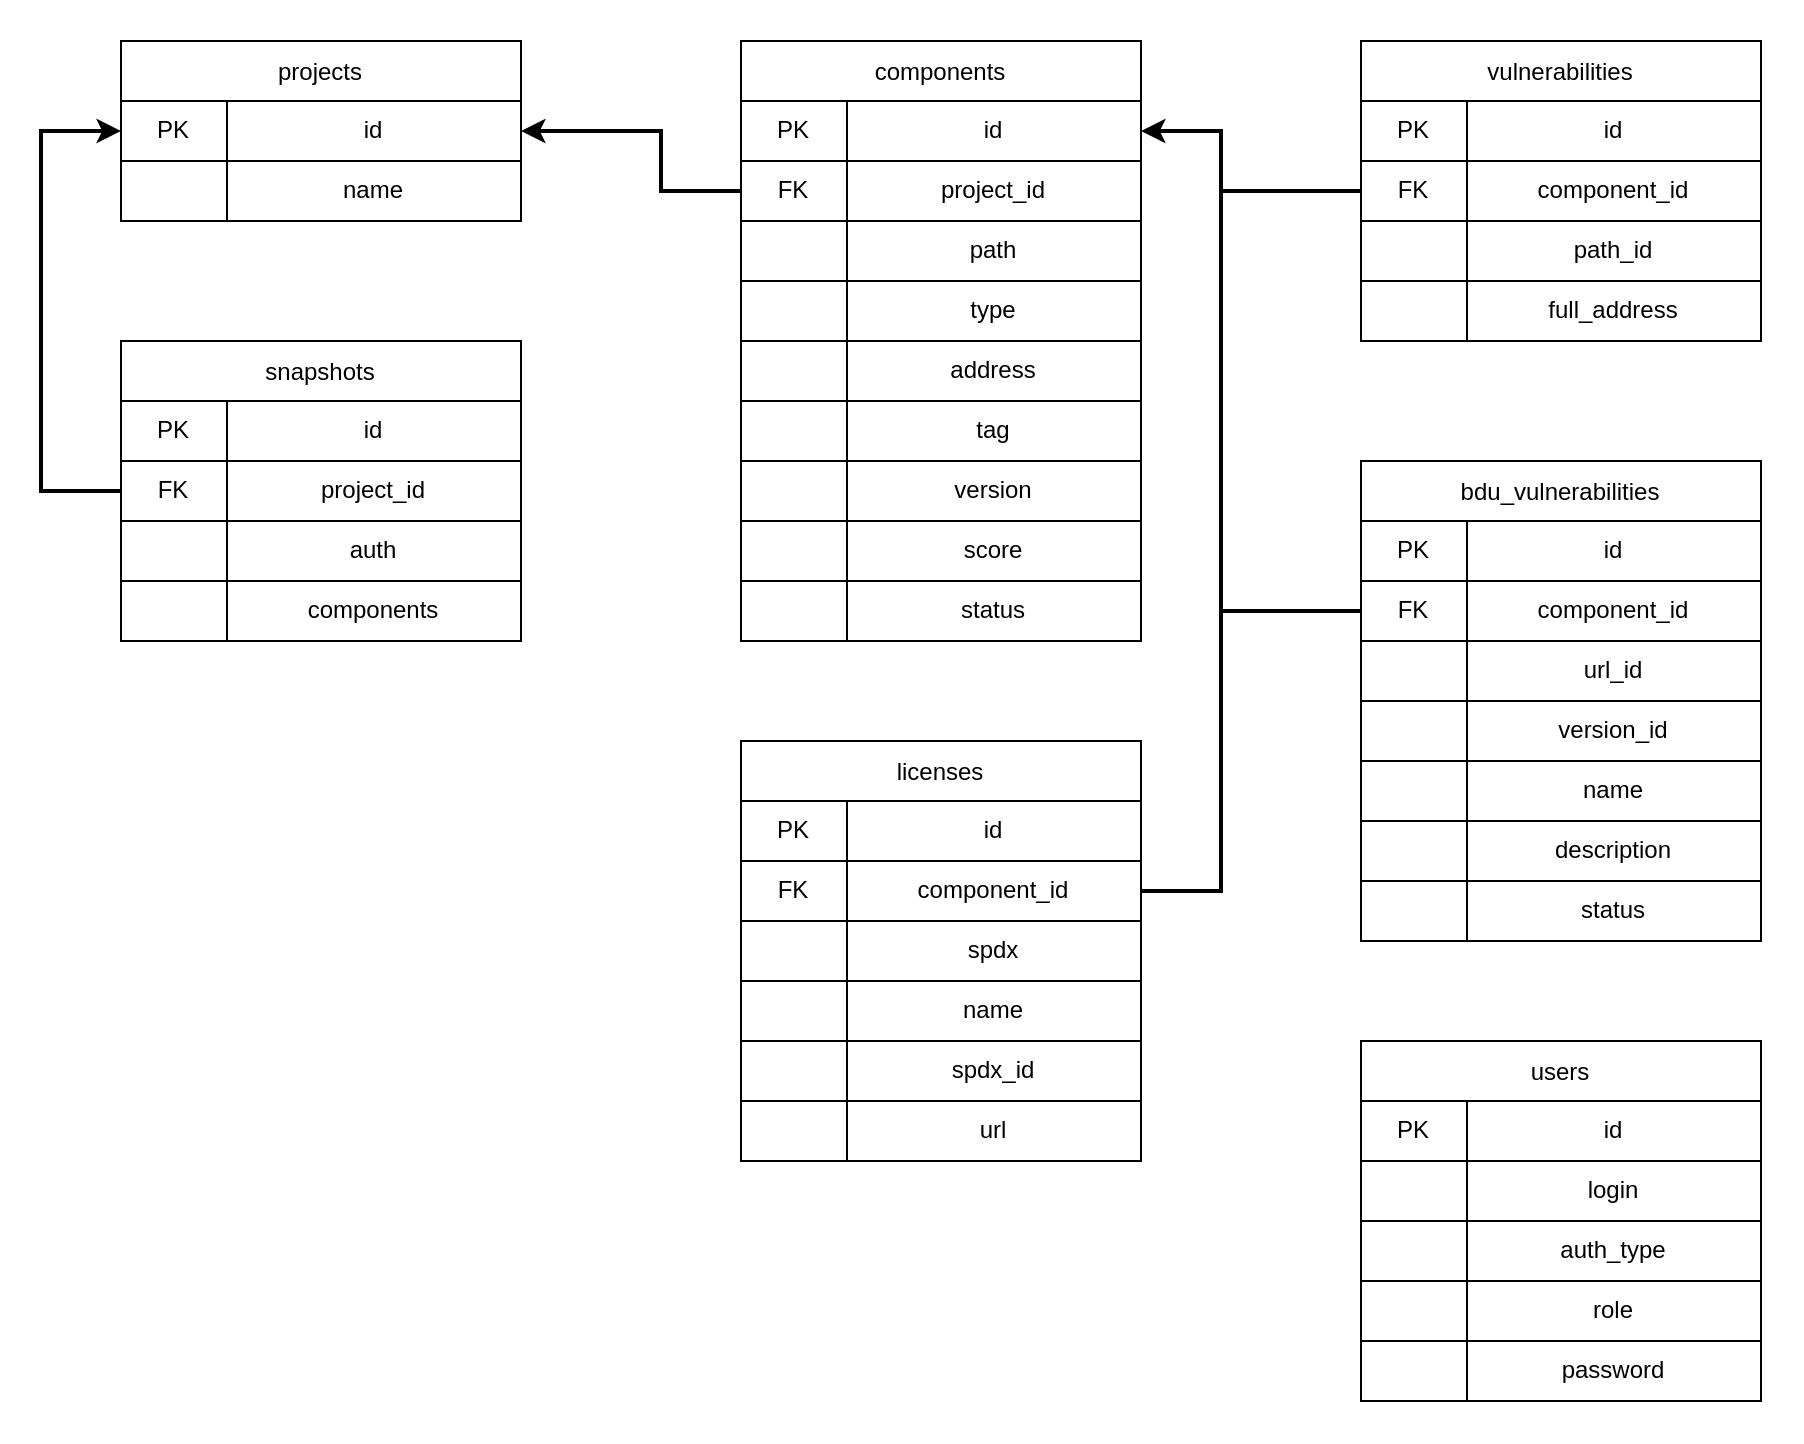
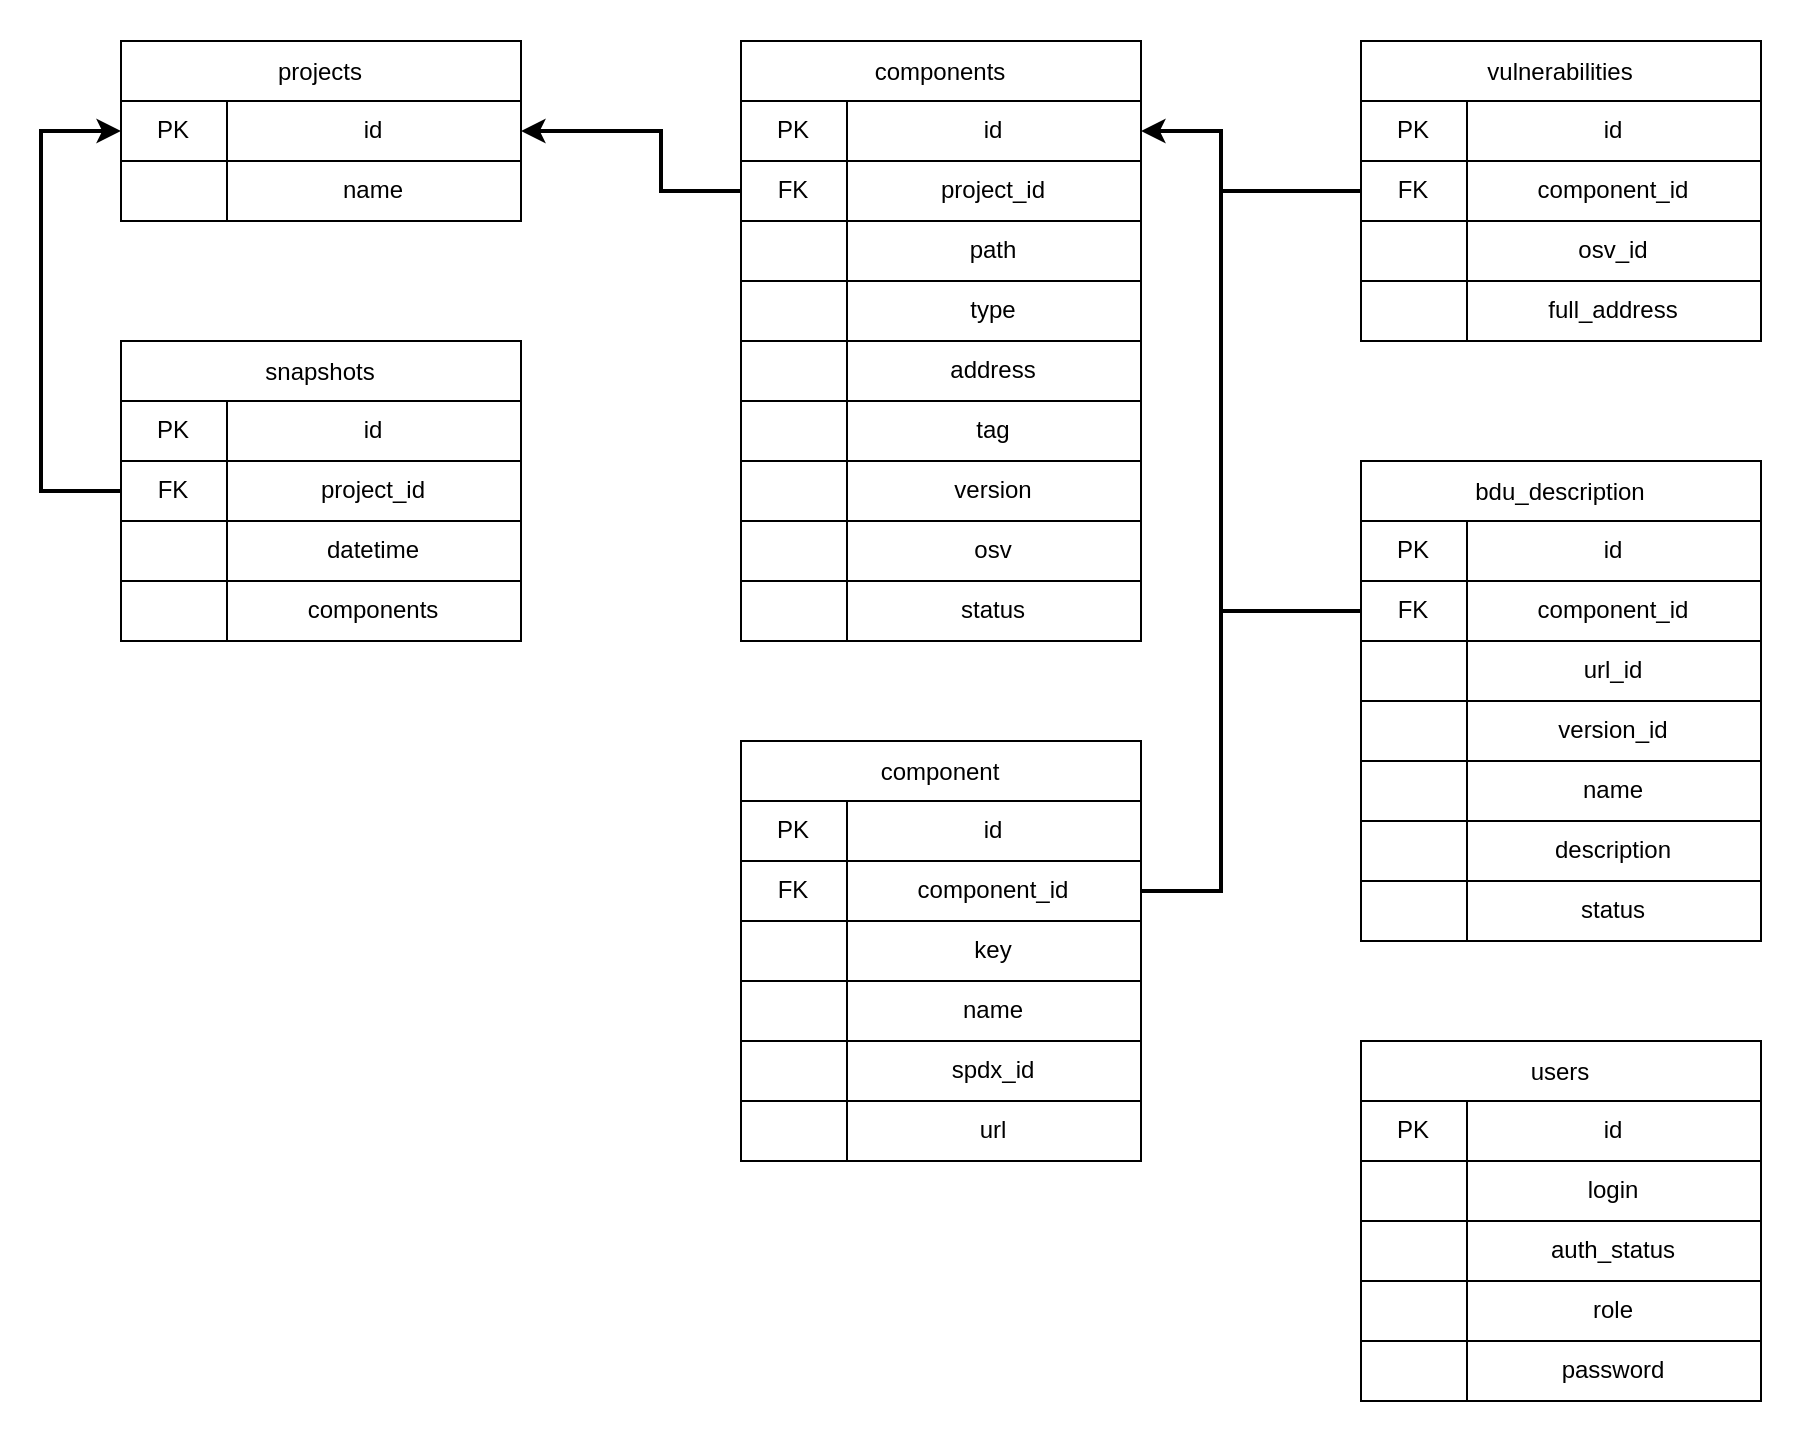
- <mxCell id="59" value="path_id" style="shape=partialRectangle;html=1;whiteSpace=wrap;connectable=0;strokeColor=inherit;overflow=hidden;fillColor=none;top=0;left=0;bottom=0;right=0;pointerEvents=1;" vertex="1" parent="57"><mxGeometry x="53" width="147" height="30" as="geometry"><mxRectangle width="147" height="30" as="alternateBounds" /></mxGeometry></mxCell>
+ <mxCell id="59" value="osv_id" style="shape=partialRectangle;html=1;whiteSpace=wrap;connectable=0;strokeColor=inherit;overflow=hidden;fillColor=none;top=0;left=0;bottom=0;right=0;pointerEvents=1;" vertex="1" parent="57"><mxGeometry x="53" width="147" height="30" as="geometry"><mxRectangle width="147" height="30" as="alternateBounds" /></mxGeometry></mxCell>
- <mxCell id="98" value="bdu_vulnerabilities" style="shape=table;startSize=30;container=1;collapsible=0;childLayout=tableLayout;" vertex="1" parent="1"><mxGeometry x="680" y="230" width="200" height="240" as="geometry" /></mxCell>
+ <mxCell id="98" value="bdu_description" style="shape=table;startSize=30;container=1;collapsible=0;childLayout=tableLayout;" vertex="1" parent="1"><mxGeometry x="680" y="230" width="200" height="240" as="geometry" /></mxCell>
- <mxCell id="46" value="auth" style="shape=partialRectangle;html=1;whiteSpace=wrap;connectable=0;strokeColor=inherit;overflow=hidden;fillColor=none;top=0;left=0;bottom=0;right=0;pointerEvents=1;" vertex="1" parent="44"><mxGeometry x="53" width="147" height="30" as="geometry"><mxRectangle width="147" height="30" as="alternateBounds" /></mxGeometry></mxCell>
+ <mxCell id="46" value="datetime" style="shape=partialRectangle;html=1;whiteSpace=wrap;connectable=0;strokeColor=inherit;overflow=hidden;fillColor=none;top=0;left=0;bottom=0;right=0;pointerEvents=1;" vertex="1" parent="44"><mxGeometry x="53" width="147" height="30" as="geometry"><mxRectangle width="147" height="30" as="alternateBounds" /></mxGeometry></mxCell>
- <mxCell id="33" value="score" style="shape=partialRectangle;html=1;whiteSpace=wrap;connectable=0;strokeColor=inherit;overflow=hidden;fillColor=none;top=0;left=0;bottom=0;right=0;pointerEvents=1;" vertex="1" parent="31"><mxGeometry x="53" width="147" height="30" as="geometry"><mxRectangle width="147" height="30" as="alternateBounds" /></mxGeometry></mxCell>
+ <mxCell id="33" value="osv" style="shape=partialRectangle;html=1;whiteSpace=wrap;connectable=0;strokeColor=inherit;overflow=hidden;fillColor=none;top=0;left=0;bottom=0;right=0;pointerEvents=1;" vertex="1" parent="31"><mxGeometry x="53" width="147" height="30" as="geometry"><mxRectangle width="147" height="30" as="alternateBounds" /></mxGeometry></mxCell>
- <mxCell id="79" value="licenses" style="shape=table;startSize=30;container=1;collapsible=0;childLayout=tableLayout;" vertex="1" parent="1"><mxGeometry x="370" y="370" width="200" height="210" as="geometry" /></mxCell>
+ <mxCell id="79" value="component" style="shape=table;startSize=30;container=1;collapsible=0;childLayout=tableLayout;" vertex="1" parent="1"><mxGeometry x="370" y="370" width="200" height="210" as="geometry" /></mxCell>
- <mxCell id="88" value="spdx" style="shape=partialRectangle;html=1;whiteSpace=wrap;connectable=0;strokeColor=inherit;overflow=hidden;fillColor=none;top=0;left=0;bottom=0;right=0;pointerEvents=1;" vertex="1" parent="86"><mxGeometry x="53" width="147" height="30" as="geometry"><mxRectangle width="147" height="30" as="alternateBounds" /></mxGeometry></mxCell>
+ <mxCell id="88" value="key" style="shape=partialRectangle;html=1;whiteSpace=wrap;connectable=0;strokeColor=inherit;overflow=hidden;fillColor=none;top=0;left=0;bottom=0;right=0;pointerEvents=1;" vertex="1" parent="86"><mxGeometry x="53" width="147" height="30" as="geometry"><mxRectangle width="147" height="30" as="alternateBounds" /></mxGeometry></mxCell>
- <mxCell id="72" value="auth_type" style="shape=partialRectangle;html=1;whiteSpace=wrap;connectable=0;strokeColor=inherit;overflow=hidden;fillColor=none;top=0;left=0;bottom=0;right=0;pointerEvents=1;" vertex="1" parent="70"><mxGeometry x="53" width="147" height="30" as="geometry"><mxRectangle width="147" height="30" as="alternateBounds" /></mxGeometry></mxCell>
+ <mxCell id="72" value="auth_status" style="shape=partialRectangle;html=1;whiteSpace=wrap;connectable=0;strokeColor=inherit;overflow=hidden;fillColor=none;top=0;left=0;bottom=0;right=0;pointerEvents=1;" vertex="1" parent="70"><mxGeometry x="53" width="147" height="30" as="geometry"><mxRectangle width="147" height="30" as="alternateBounds" /></mxGeometry></mxCell>
